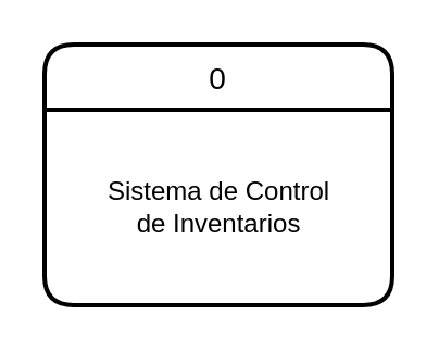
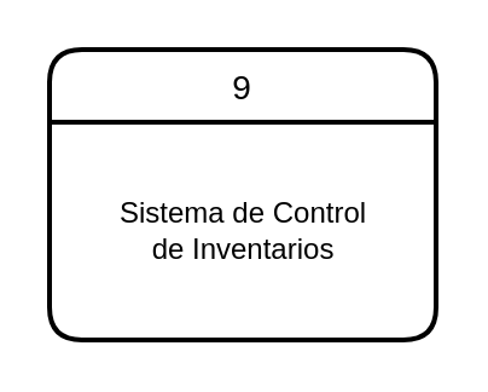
- <mxCell id="2" value="0" style="swimlane;childLayout=stackLayout;horizontal=1;startSize=30;horizontalStack=0;rounded=1;fontSize=14;fontStyle=0;strokeWidth=2;resizeParent=0;resizeLast=1;shadow=0;dashed=0;align=center;" vertex="1" parent="1"><mxGeometry x="20" y="20" width="160" height="120" as="geometry"><mxRectangle x="510" y="250" width="40" height="30" as="alternateBounds" /></mxGeometry></mxCell>
+ <mxCell id="2" value="9" style="swimlane;childLayout=stackLayout;horizontal=1;startSize=30;horizontalStack=0;rounded=1;fontSize=14;fontStyle=0;strokeWidth=2;resizeParent=0;resizeLast=1;shadow=0;dashed=0;align=center;" vertex="1" parent="1"><mxGeometry x="20" y="20" width="160" height="120" as="geometry"><mxRectangle x="510" y="250" width="40" height="30" as="alternateBounds" /></mxGeometry></mxCell>
